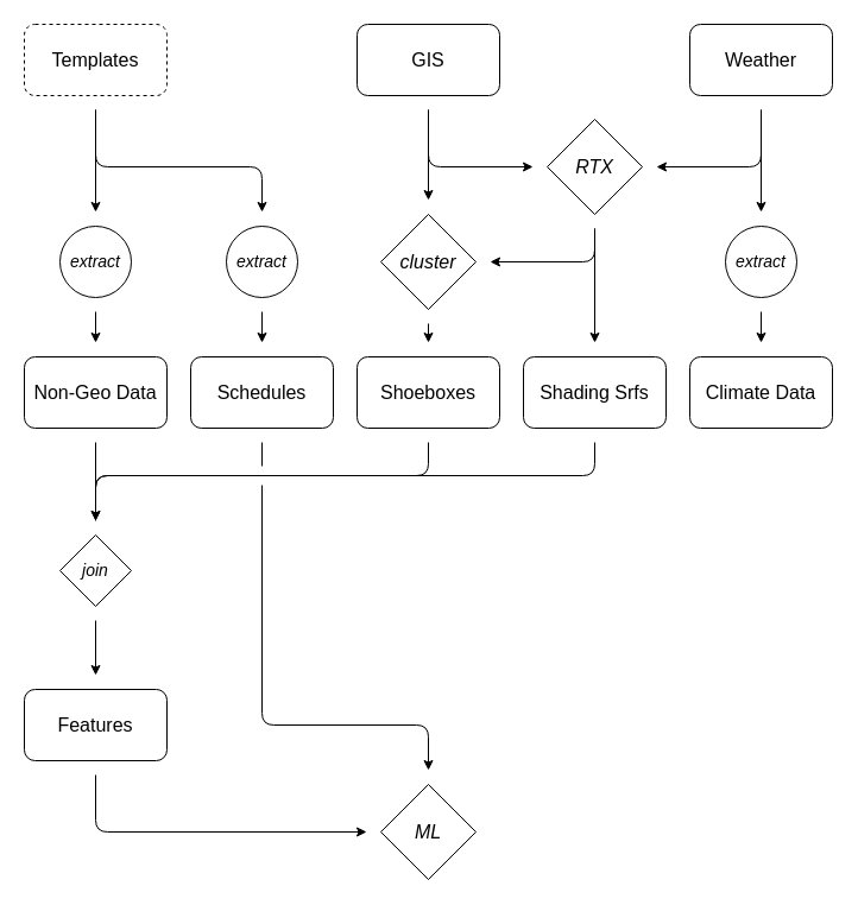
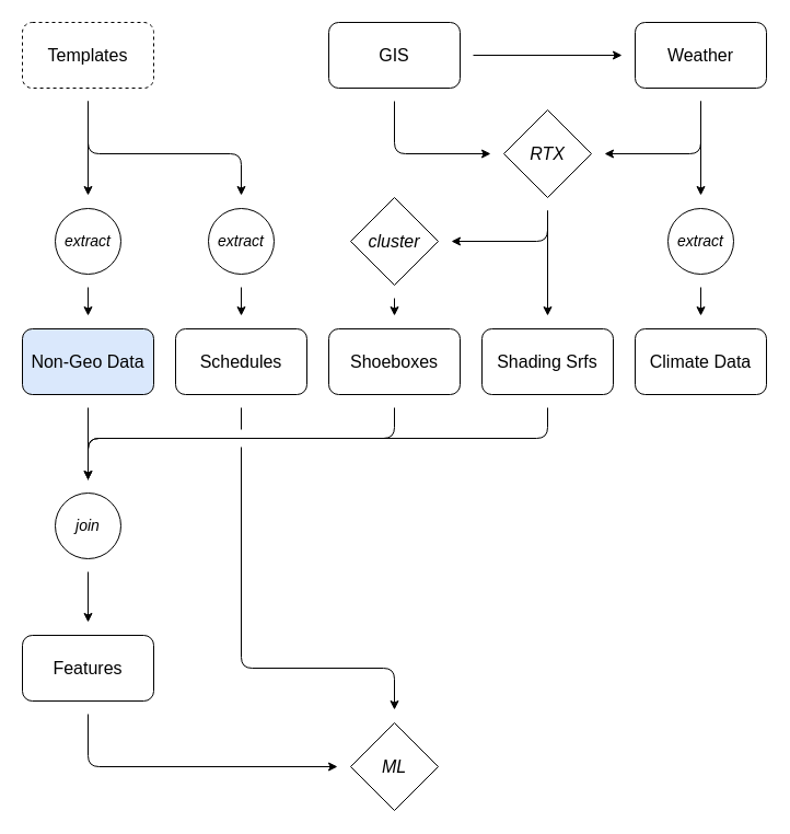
- <mxCell id="3" style="edgeStyle=orthogonalEdgeStyle;rounded=0;orthogonalLoop=1;jettySize=auto;html=1;fontFamily=Helvetica;fontSize=16;fontColor=default;" edge="1" parent="1" source="4" target="35"><mxGeometry relative="1" as="geometry" /></mxCell>
+ <mxCell id="3" style="edgeStyle=orthogonalEdgeStyle;rounded=0;orthogonalLoop=1;jettySize=auto;html=1;fontFamily=Helvetica;fontSize=16;fontColor=default;" edge="1" parent="1" source="4" target="7"><mxGeometry relative="1" as="geometry" /></mxCell>
- <mxCell id="11" value="&lt;font style=&quot;font-size: 16px;&quot;&gt;Non-Geo Data&lt;/font&gt;" style="rounded=1;whiteSpace=wrap;html=1;fontSize=16;perimeterSpacing=12;" vertex="1" parent="1"><mxGeometry x="20" y="300" width="120" height="60" as="geometry" /></mxCell>
+ <mxCell id="11" value="&lt;font style=&quot;font-size: 16px;&quot;&gt;Non-Geo Data&lt;/font&gt;" style="rounded=1;whiteSpace=wrap;html=1;fontSize=16;perimeterSpacing=12;fillColor=#dae8fc;" vertex="1" parent="1"><mxGeometry x="20" y="300" width="120" height="60" as="geometry" /></mxCell>
- <mxCell id="33" value="&lt;span style=&quot;font-size: 14px;&quot;&gt;&lt;i&gt;join&lt;/i&gt;&lt;/span&gt;" style="rhombus;whiteSpace=wrap;html=1;aspect=fixed;perimeterSpacing=12;" vertex="1" parent="1"><mxGeometry x="50" y="450" width="60" height="60" as="geometry" /></mxCell>
+ <mxCell id="33" value="&lt;span style=&quot;font-size: 14px;&quot;&gt;&lt;i&gt;join&lt;/i&gt;&lt;/span&gt;" style="ellipse;whiteSpace=wrap;html=1;aspect=fixed;perimeterSpacing=12;" vertex="1" parent="1"><mxGeometry x="50" y="450" width="60" height="60" as="geometry" /></mxCell>
